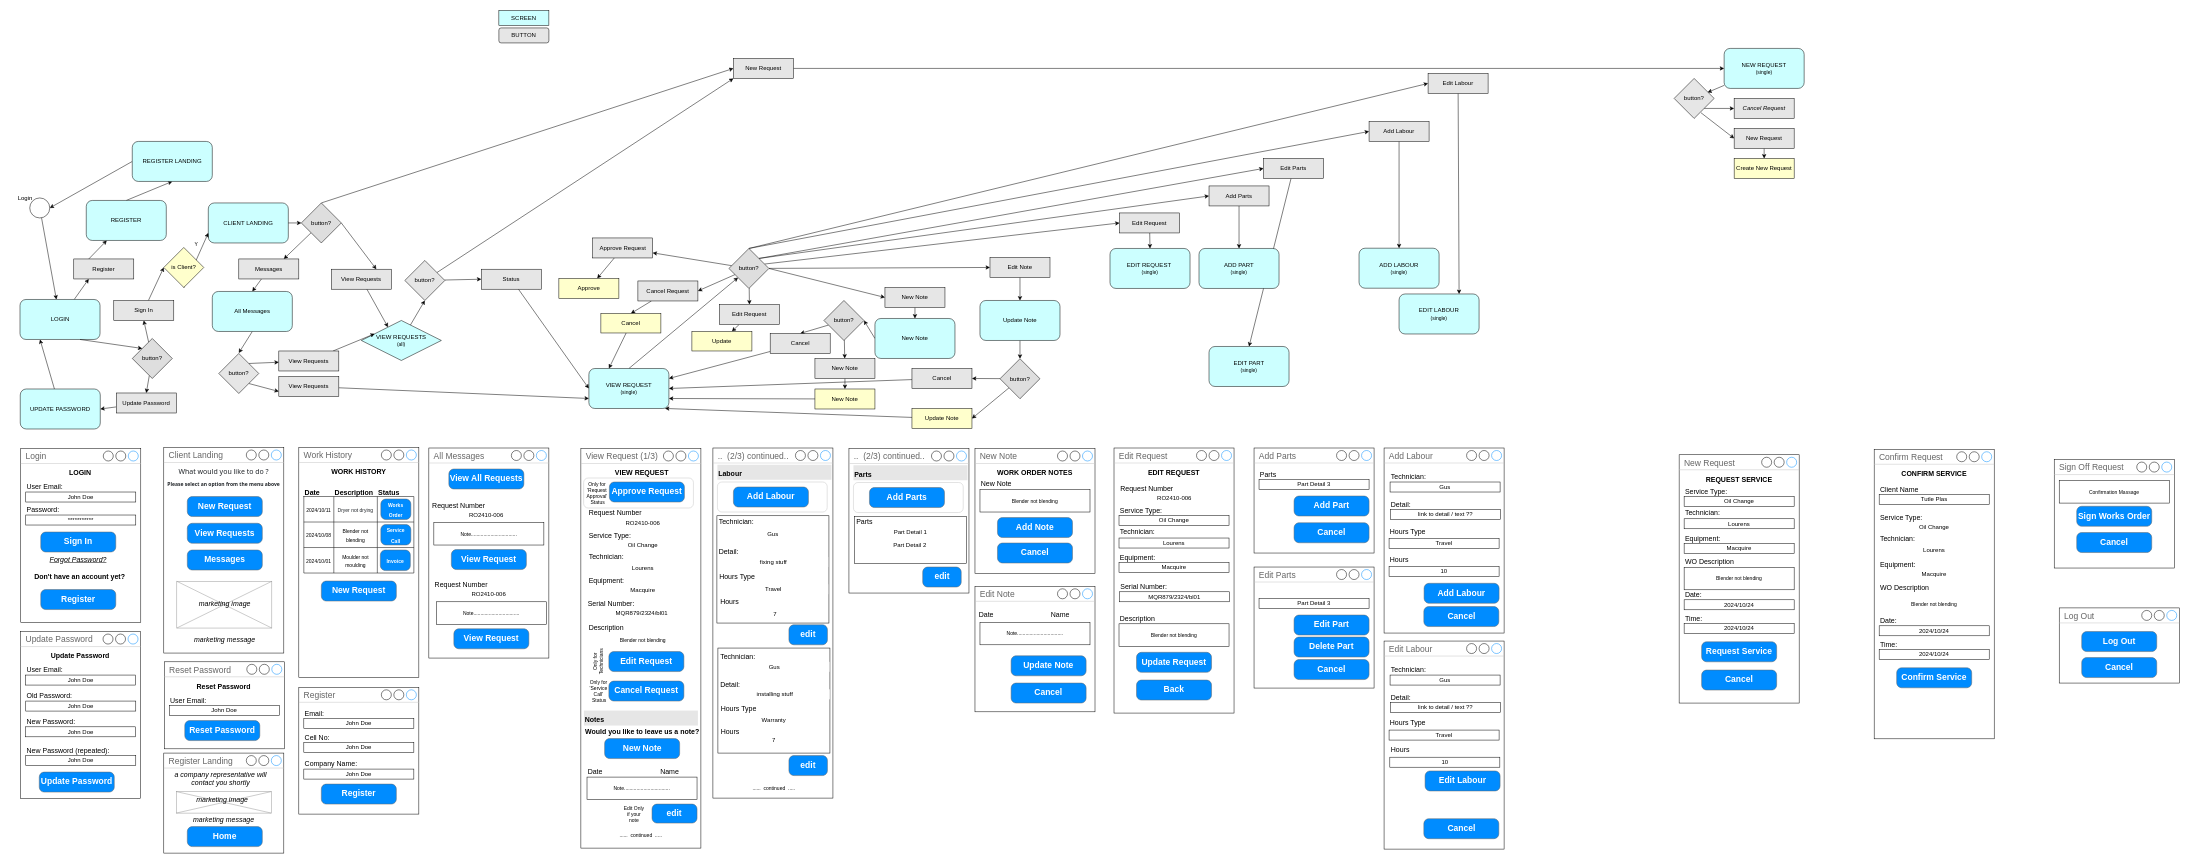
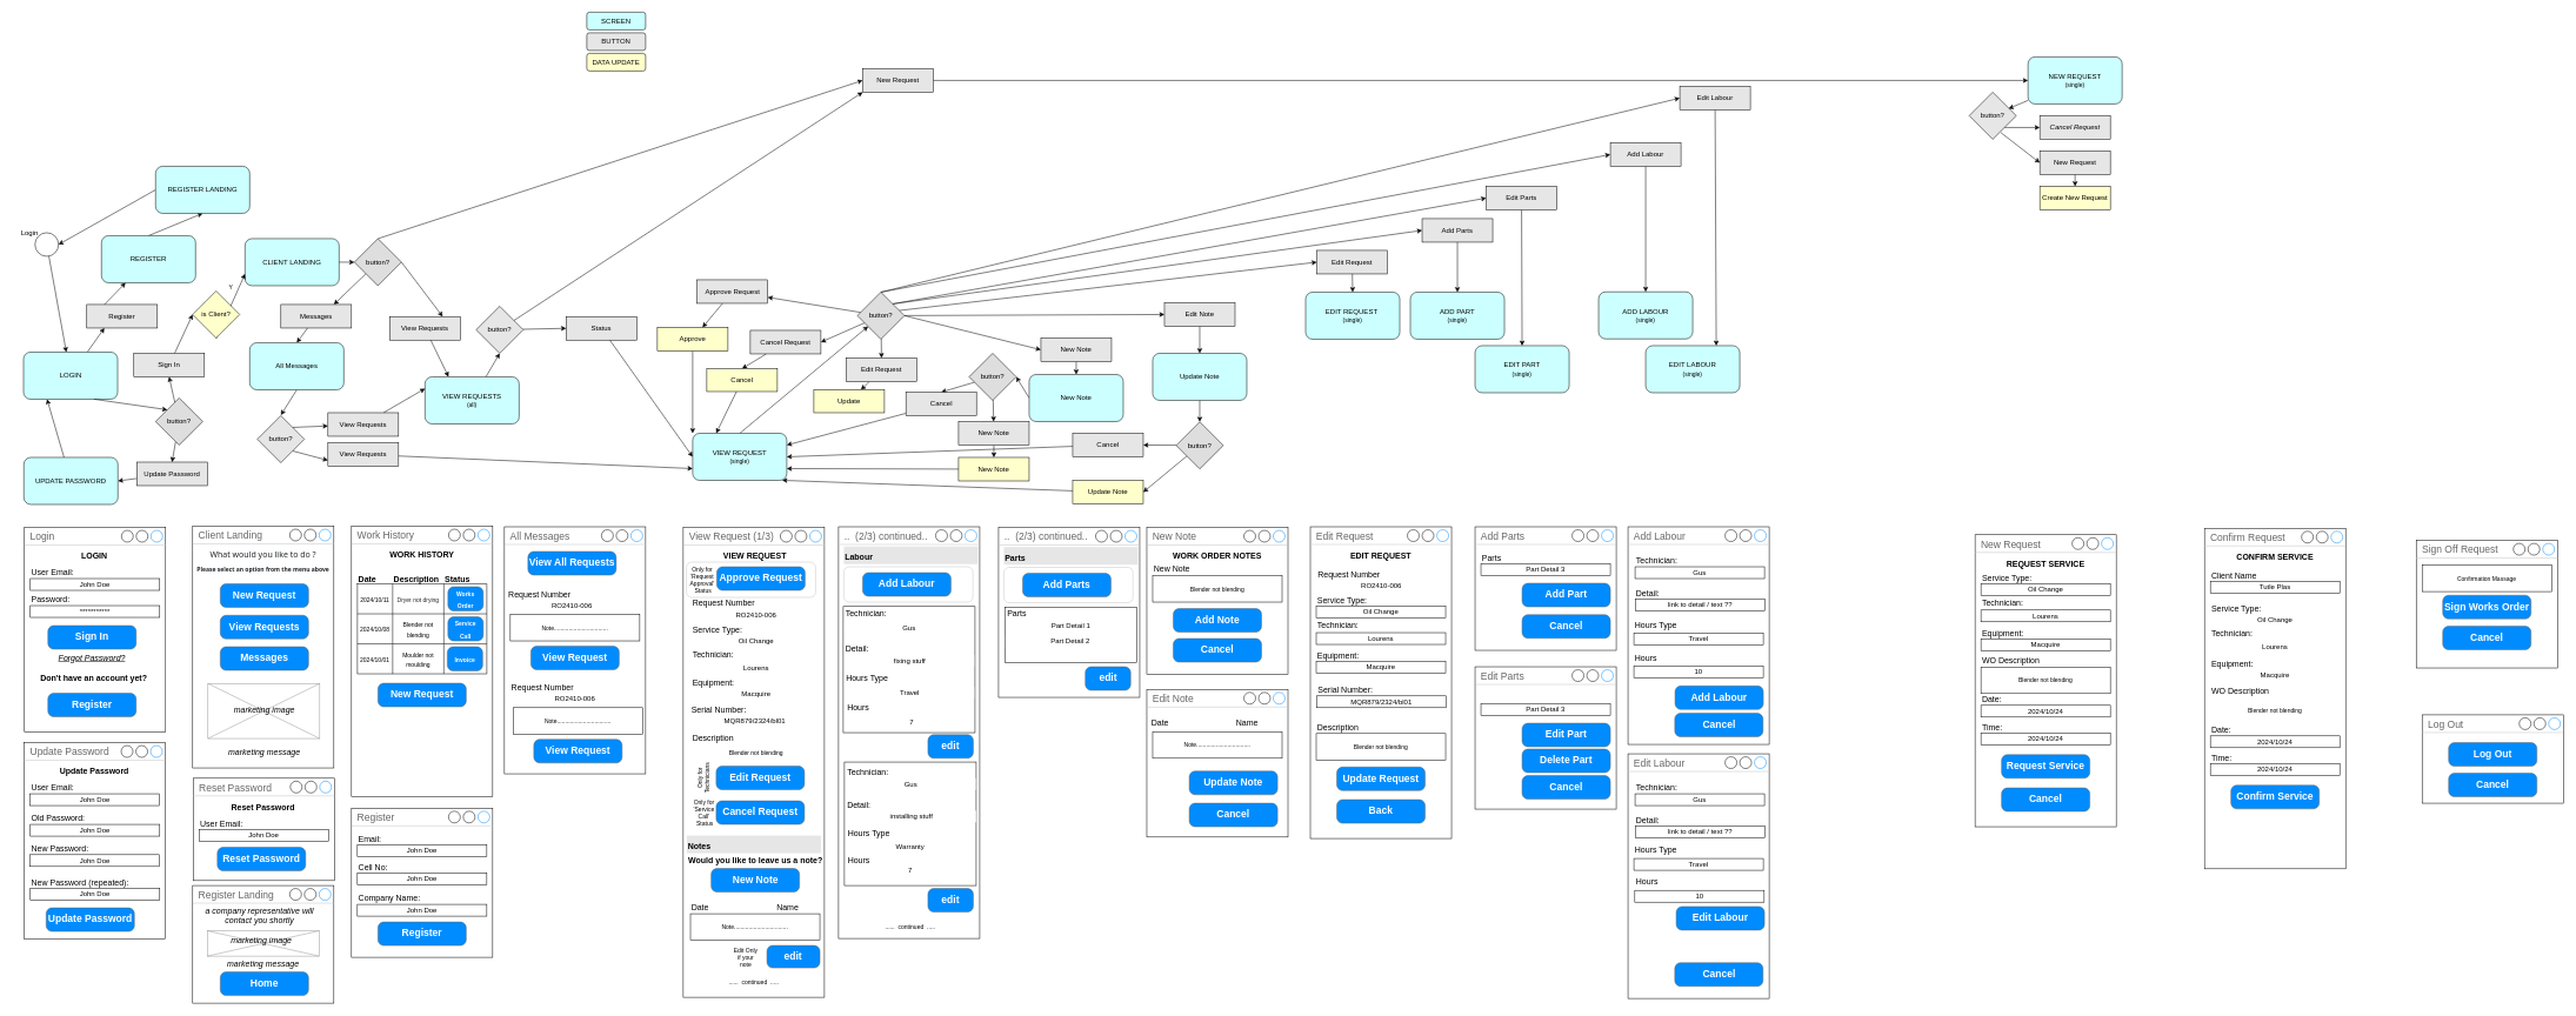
- <mxCell id="67" value="SCREEN" style="whiteSpace=wrap;html=1;fillColor=#CCFFFF;rounded=0;" parent="1" vertex="1"><mxGeometry x="997" y="20" width="100" height="30" as="geometry" /></mxCell>
+ <mxCell id="67" value="SCREEN" style="rounded=1;whiteSpace=wrap;html=1;fillColor=#CCFFFF;" parent="1" vertex="1"><mxGeometry x="997" y="20" width="100" height="30" as="geometry" /></mxCell>
+ <mxCell id="69" value="DATA UPDATE" style="rounded=1;whiteSpace=wrap;html=1;fillColor=#FFFFCC;" parent="1" vertex="1"><mxGeometry x="997" y="90" width="100" height="30" as="geometry" /></mxCell>
- <mxCell id="25" value="VIEW REQUESTS&lt;br&gt;&lt;font style=&quot;font-size: 10px;&quot;&gt;(all)&lt;/font&gt;" style="rhombus;whiteSpace=wrap;html=1;fillColor=#CCFFFF;" parent="1" vertex="1"><mxGeometry x="722" y="640" width="160" height="80" as="geometry" /></mxCell>
+ <mxCell id="25" value="VIEW REQUESTS&lt;br&gt;&lt;font style=&quot;font-size: 10px;&quot;&gt;(all)&lt;/font&gt;" style="rounded=1;whiteSpace=wrap;html=1;fillColor=#CCFFFF;" parent="1" vertex="1"><mxGeometry x="722" y="640" width="160" height="80" as="geometry" /></mxCell>
+ <mxCell id="61" style="edgeStyle=none;html=1;entryX=0;entryY=0;entryDx=0;entryDy=0;fontSize=10;" parent="1" source="62" target="41" edge="1"><mxGeometry relative="1" as="geometry" /></mxCell>
- <mxCell id="221" value="EDIT PART&lt;br&gt;&lt;font style=&quot;font-size: 10px;&quot;&gt;(single)&lt;/font&gt;" style="rounded=1;whiteSpace=wrap;html=1;fillColor=#CCFFFF;" parent="1" vertex="1"><mxGeometry x="2417" y="692" width="160" height="80" as="geometry" /></mxCell>
+ <mxCell id="221" value="EDIT PART&lt;br&gt;&lt;font style=&quot;font-size: 10px;&quot;&gt;(single)&lt;/font&gt;" style="rounded=1;whiteSpace=wrap;html=1;fillColor=#CCFFFF;" parent="1" vertex="1"><mxGeometry x="2507" y="587" width="160" height="80" as="geometry" /></mxCell>
